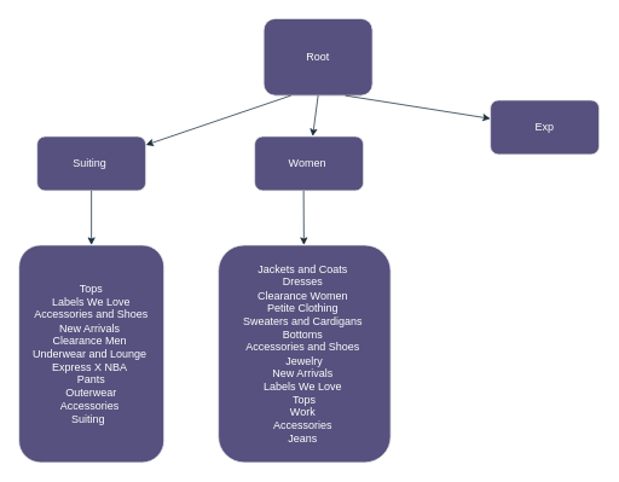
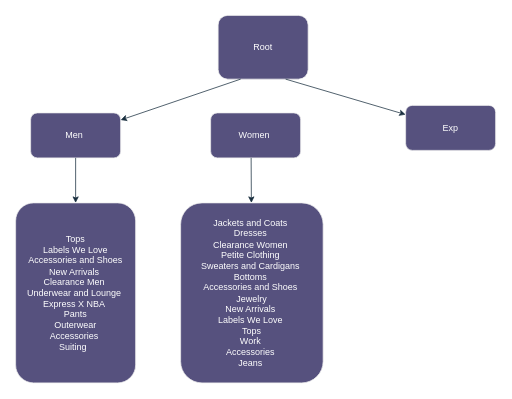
- <mxCell id="4" value="" style="endArrow=classic;html=1;rounded=0;exitX=0.5;exitY=1;exitDx=0;exitDy=0;labelBackgroundColor=none;fontColor=default;strokeColor=#182E3E;" edge="1" parent="1" source="2" target="6"><mxGeometry width="50" height="50" relative="1" as="geometry"><mxPoint x="320" y="230" as="sourcePoint" /><mxPoint x="320" y="140" as="targetPoint" /></mxGeometry></mxCell>
- <mxCell id="7" value="Exp" style="rounded=1;whiteSpace=wrap;html=1;labelBackgroundColor=none;fillColor=#56517E;strokeColor=#EEEEEE;fontColor=#FFFFFF;" vertex="1" parent="1"><mxGeometry x="540" y="110" width="120" height="60" as="geometry" /></mxCell>
+ <mxCell id="7" value="Exp" style="rounded=1;whiteSpace=wrap;html=1;labelBackgroundColor=none;fillColor=#56517E;strokeColor=#EEEEEE;fontColor=#FFFFFF;" vertex="1" parent="1"><mxGeometry x="540" y="140" width="120" height="60" as="geometry" /></mxCell>
- <mxCell id="8" value="Suiting&amp;nbsp;" style="rounded=1;whiteSpace=wrap;html=1;labelBackgroundColor=none;fillColor=#56517E;strokeColor=#EEEEEE;fontColor=#FFFFFF;" vertex="1" parent="1"><mxGeometry x="40" y="150" width="120" height="60" as="geometry" /></mxCell>
+ <mxCell id="8" value="Men&amp;nbsp;" style="rounded=1;whiteSpace=wrap;html=1;labelBackgroundColor=none;fillColor=#56517E;strokeColor=#EEEEEE;fontColor=#FFFFFF;" vertex="1" parent="1"><mxGeometry x="40" y="150" width="120" height="60" as="geometry" /></mxCell>
